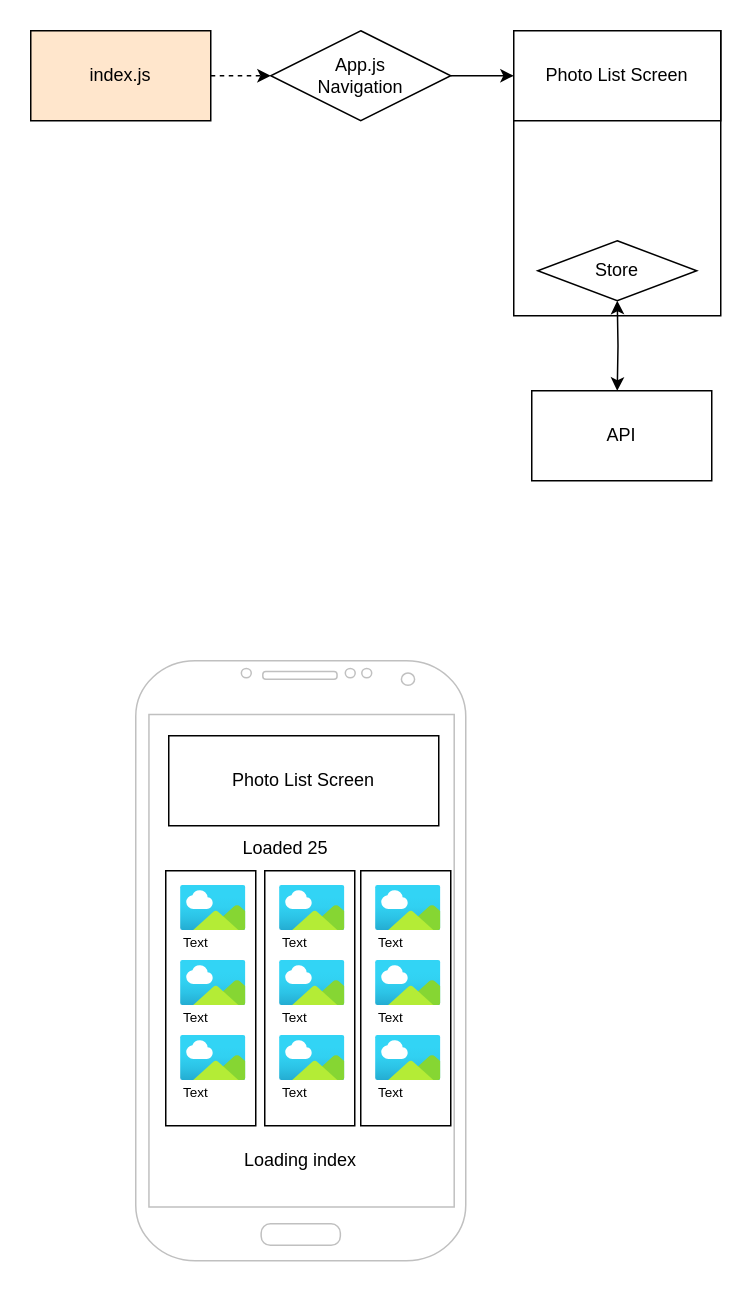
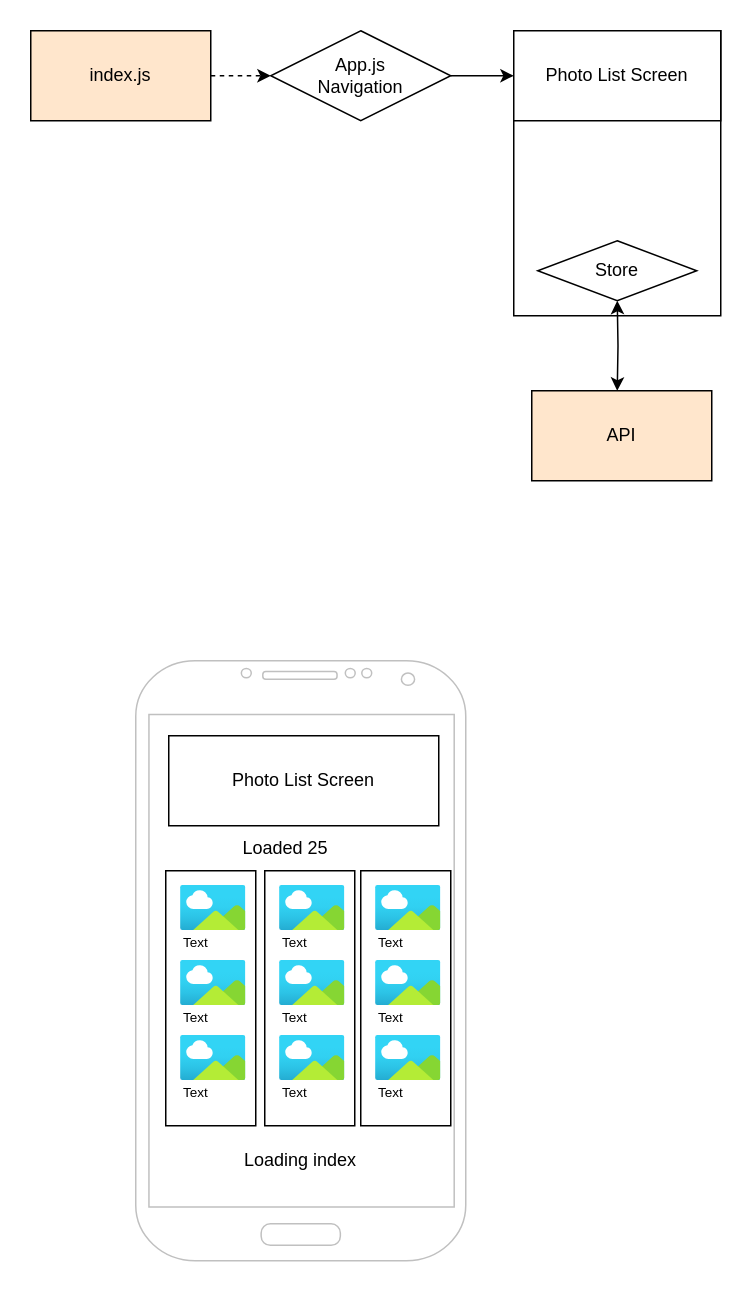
- <mxCell id="6" value="API" style="rounded=0;whiteSpace=wrap;html=1;" vertex="1" parent="1"><mxGeometry x="354" y="260" width="120" height="60" as="geometry" /></mxCell>
+ <mxCell id="6" value="API" style="rounded=0;whiteSpace=wrap;html=1;fillColor=#ffe6cc;" vertex="1" parent="1"><mxGeometry x="354" y="260" width="120" height="60" as="geometry" /></mxCell>
